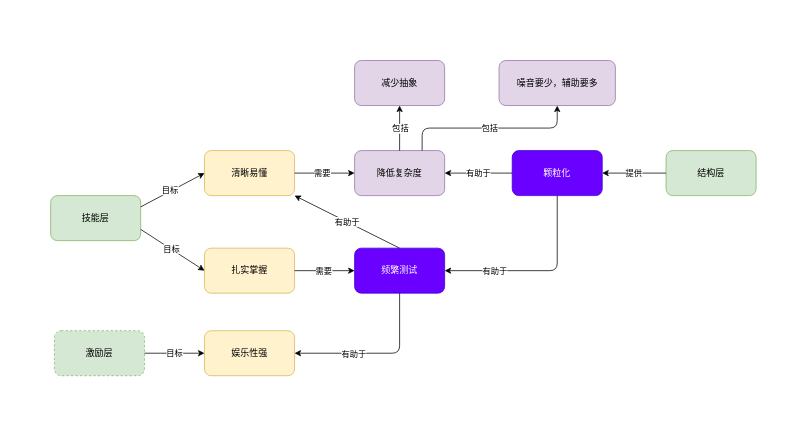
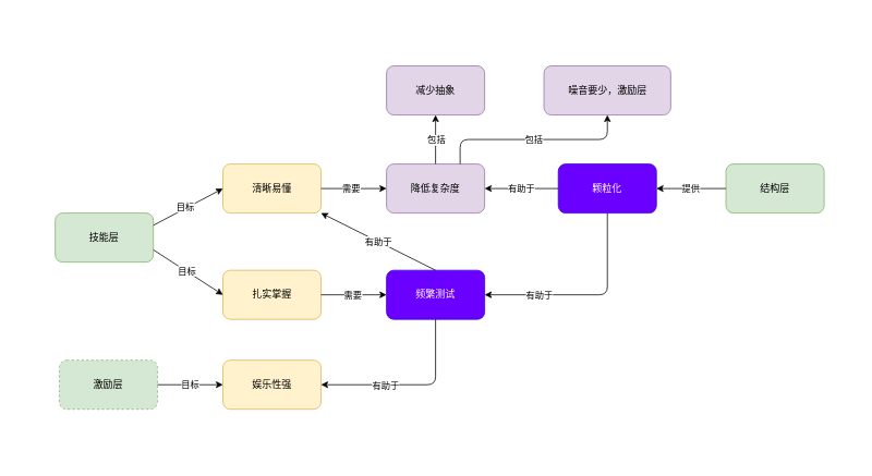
- <mxCell id="25" value="噪音要少，辅助要多" style="rounded=1;whiteSpace=wrap;html=1;fillColor=#e1d5e7;strokeColor=#9673a6;" parent="1" vertex="1"><mxGeometry x="664.5" y="80" width="155" height="60" as="geometry" /></mxCell>
+ <mxCell id="25" value="噪音要少，激励层" style="rounded=1;whiteSpace=wrap;html=1;fillColor=#e1d5e7;strokeColor=#9673a6;" parent="1" vertex="1"><mxGeometry x="664.5" y="80" width="155" height="60" as="geometry" /></mxCell>
